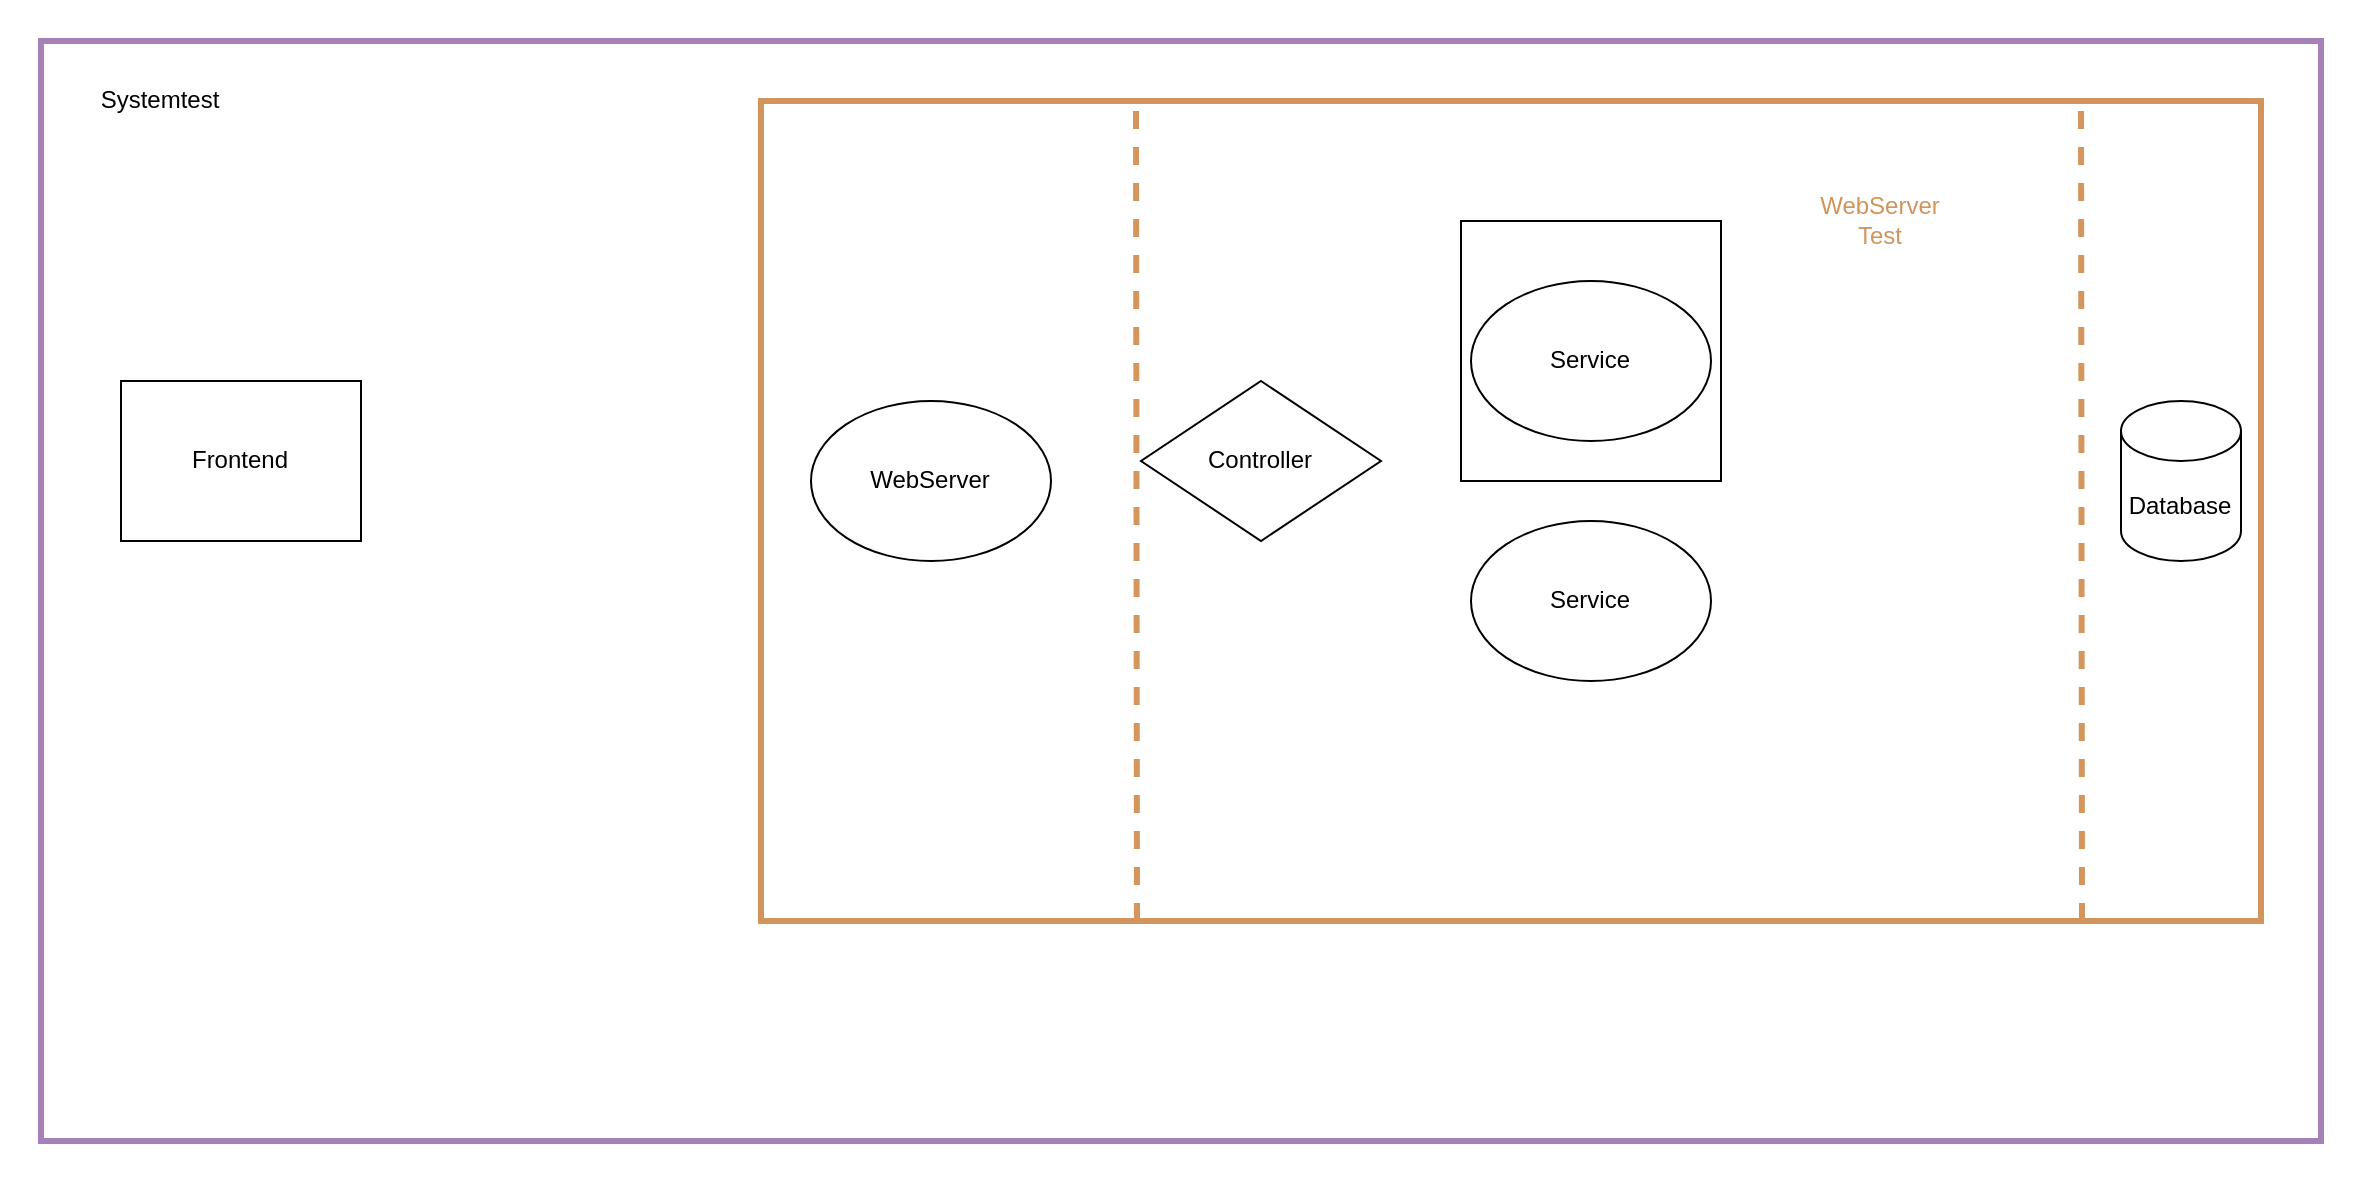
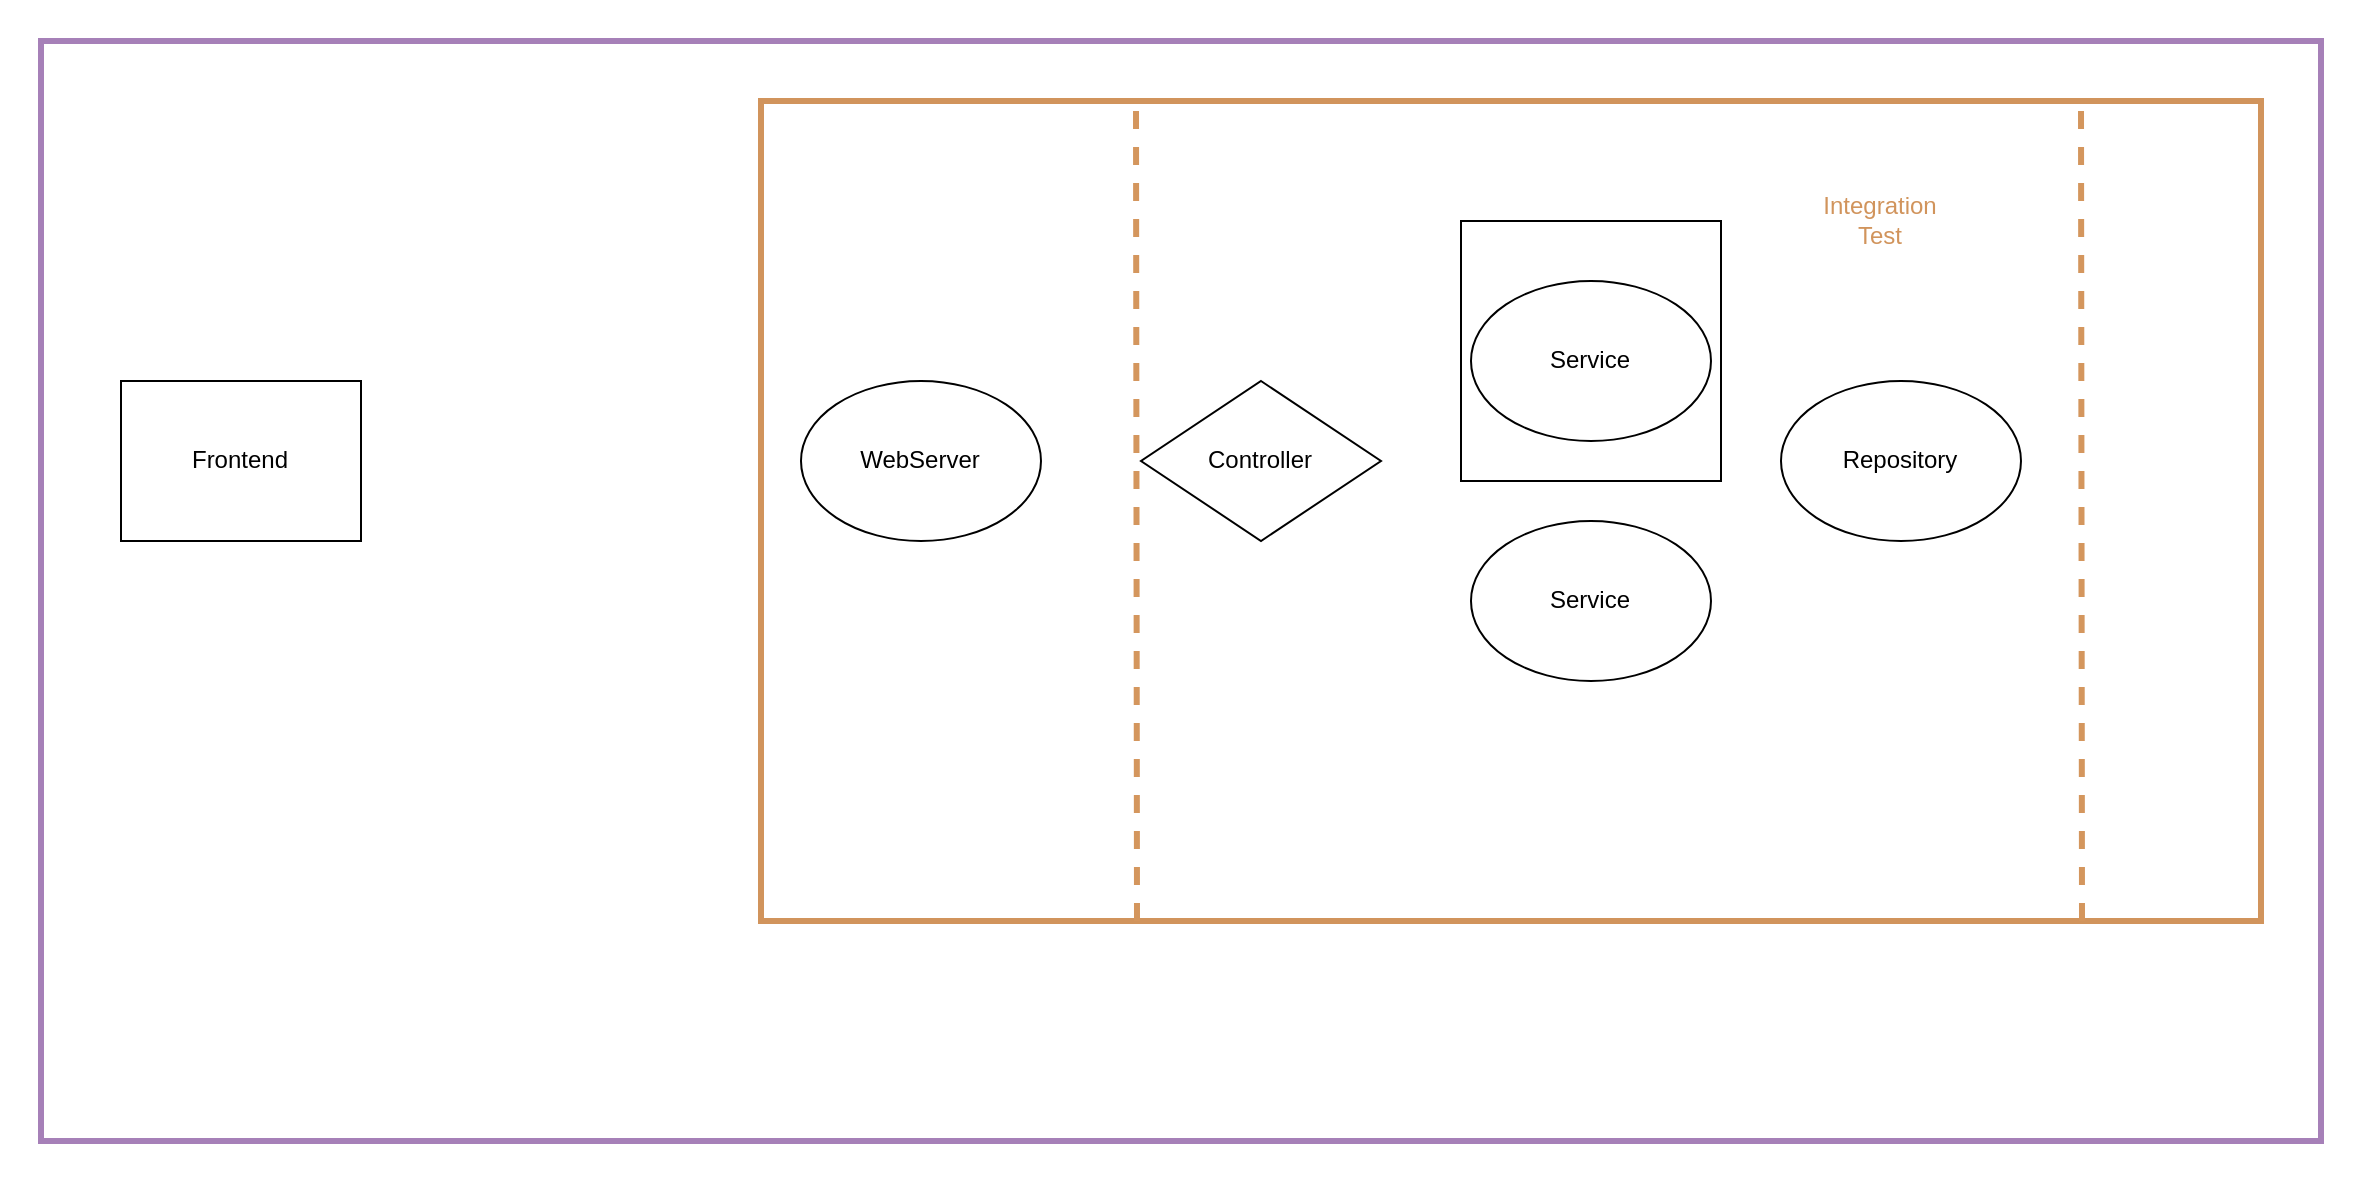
- <mxCell id="8" value="Systemtest" style="text;html=1;strokeColor=none;fillColor=none;align=center;verticalAlign=middle;whiteSpace=wrap;rounded=0;" vertex="1" parent="1"><mxGeometry x="60" y="40" width="40" height="20" as="geometry" /></mxCell>
- <mxCell id="7" value="&lt;font color=&quot;#d1945c&quot;&gt;WebServer Test&lt;/font&gt;" style="text;html=1;strokeColor=none;fillColor=none;align=center;verticalAlign=middle;whiteSpace=wrap;rounded=0;" vertex="1" parent="1"><mxGeometry x="920" y="100" width="40" height="20" as="geometry" /></mxCell>
+ <mxCell id="7" value="&lt;font color=&quot;#d1945c&quot;&gt;Integration Test&lt;/font&gt;" style="text;html=1;strokeColor=none;fillColor=none;align=center;verticalAlign=middle;whiteSpace=wrap;rounded=0;" vertex="1" parent="1"><mxGeometry x="920" y="100" width="40" height="20" as="geometry" /></mxCell>
+ <mxCell id="12" value="Repository" style="ellipse;whiteSpace=wrap;html=1;" vertex="1" parent="1"><mxGeometry x="890" y="190" width="120" height="80" as="geometry" /></mxCell>
- <mxCell id="5" value="WebServer" style="ellipse;whiteSpace=wrap;html=1;" vertex="1" parent="1"><mxGeometry x="405" y="200" width="120" height="80" as="geometry" /></mxCell>
+ <mxCell id="5" value="WebServer" style="ellipse;whiteSpace=wrap;html=1;" vertex="1" parent="1"><mxGeometry x="400" y="190" width="120" height="80" as="geometry" /></mxCell>
- <mxCell id="13" value="Database" style="shape=cylinder3;whiteSpace=wrap;html=1;boundedLbl=1;backgroundOutline=1;size=15;" vertex="1" parent="1"><mxGeometry x="1060" y="200" width="60" height="80" as="geometry" /></mxCell>
